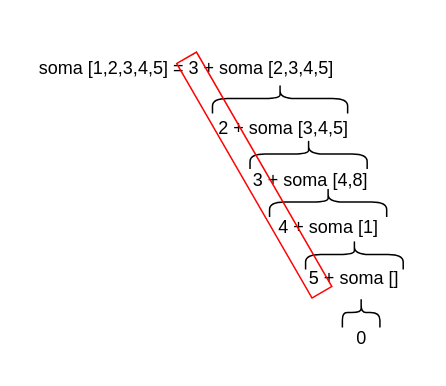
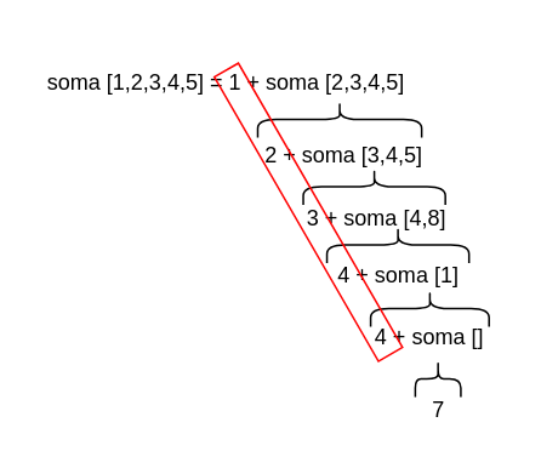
- <mxCell id="2" value="soma [1,2,3,4,5] = 3 + soma [2,3,4,5]&amp;nbsp;" style="text;html=1;align=center;verticalAlign=middle;resizable=0;points=[];autosize=1;strokeColor=none;fillColor=none;" parent="1" vertex="1"><mxGeometry x="20" y="35" width="210" height="20" as="geometry" /></mxCell>
+ <mxCell id="2" value="soma [1,2,3,4,5] = 1 + soma [2,3,4,5]&amp;nbsp;" style="text;html=1;align=center;verticalAlign=middle;resizable=0;points=[];autosize=1;strokeColor=none;fillColor=none;" parent="1" vertex="1"><mxGeometry x="20" y="35" width="210" height="20" as="geometry" /></mxCell>
- <mxCell id="10" value="5 + soma []" style="text;html=1;align=center;verticalAlign=middle;resizable=0;points=[];autosize=1;strokeColor=none;fillColor=none;" parent="1" vertex="1"><mxGeometry x="195" y="175" width="80" height="20" as="geometry" /></mxCell>
+ <mxCell id="10" value="4 + soma []" style="text;html=1;align=center;verticalAlign=middle;resizable=0;points=[];autosize=1;strokeColor=none;fillColor=none;" parent="1" vertex="1"><mxGeometry x="195" y="175" width="80" height="20" as="geometry" /></mxCell>
- <mxCell id="12" value="0" style="text;html=1;align=center;verticalAlign=middle;resizable=0;points=[];autosize=1;strokeColor=none;fillColor=none;" parent="1" vertex="1"><mxGeometry x="230" y="215" width="20" height="20" as="geometry" /></mxCell>
+ <mxCell id="12" value="7" style="text;html=1;align=center;verticalAlign=middle;resizable=0;points=[];autosize=1;strokeColor=none;fillColor=none;" parent="1" vertex="1"><mxGeometry x="230" y="215" width="20" height="20" as="geometry" /></mxCell>
